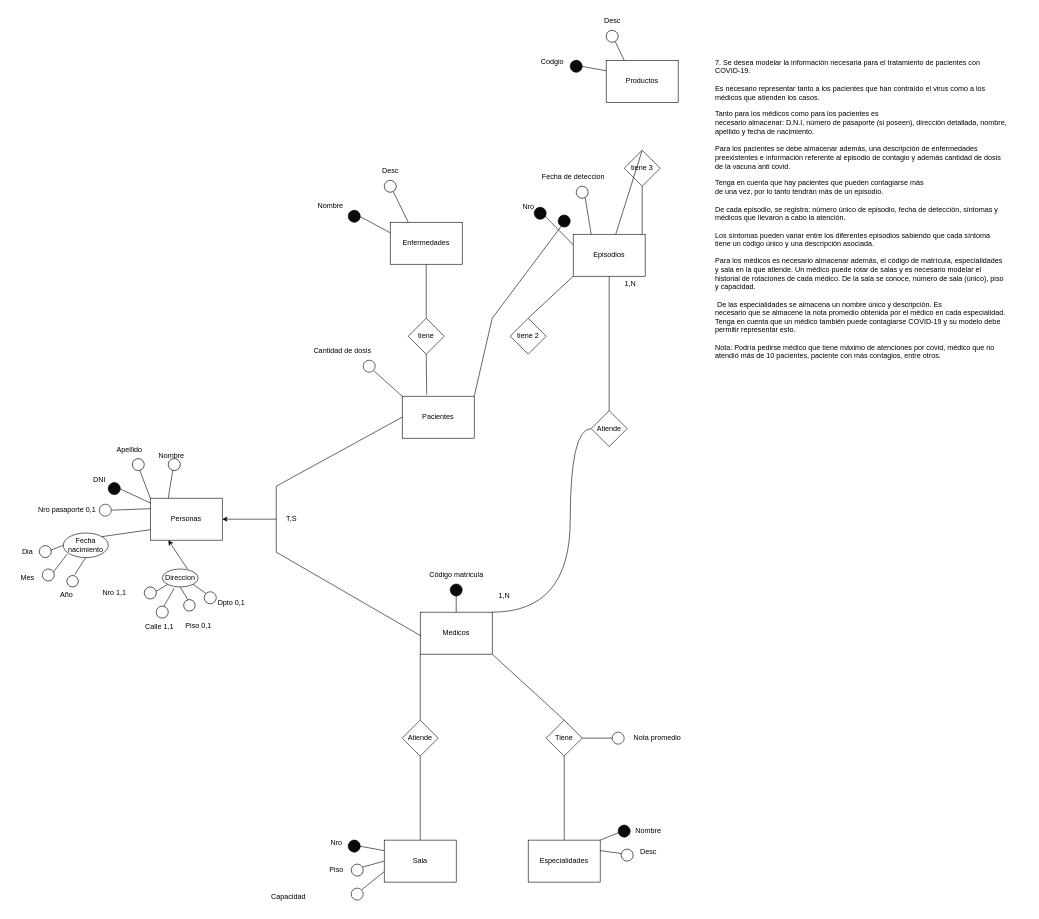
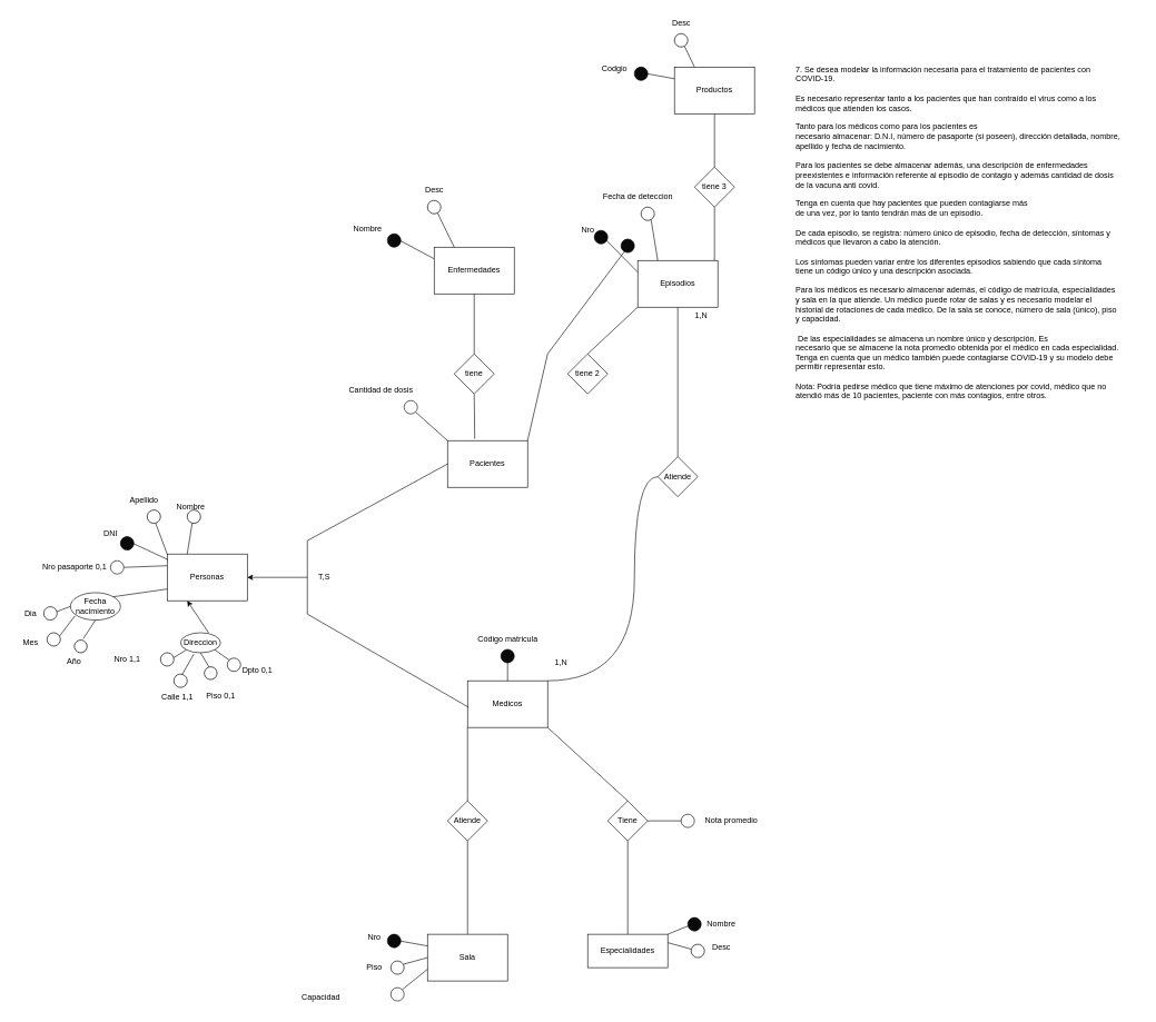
- <mxCell id="77" value="" style="endArrow=none;html=1;rounded=0;exitX=0.5;exitY=0;exitDx=0;exitDy=0;" parent="1" source="76" target="66" edge="1"><mxGeometry width="50" height="50" relative="1" as="geometry"><mxPoint x="1070" y="220" as="sourcePoint" /><mxPoint x="1070" y="190" as="targetPoint" /></mxGeometry></mxCell>
+ <mxCell id="77" value="" style="endArrow=none;html=1;rounded=0;exitX=0.5;exitY=0;exitDx=0;exitDy=0;entryX=0.5;entryY=1;entryDx=0;entryDy=0;" parent="1" source="76" target="78" edge="1"><mxGeometry width="50" height="50" relative="1" as="geometry"><mxPoint x="1070" y="220" as="sourcePoint" /><mxPoint x="1070" y="190" as="targetPoint" /></mxGeometry></mxCell>
- <mxCell id="105" value="Especialidades" style="rounded=0;whiteSpace=wrap;html=1;" parent="1" vertex="1"><mxGeometry x="880" y="1400" width="120" height="70" as="geometry" /></mxCell>
+ <mxCell id="105" value="Especialidades" style="rounded=0;whiteSpace=wrap;html=1;" parent="1" vertex="1"><mxGeometry x="880" y="1400" width="120" height="50" as="geometry" /></mxCell>
